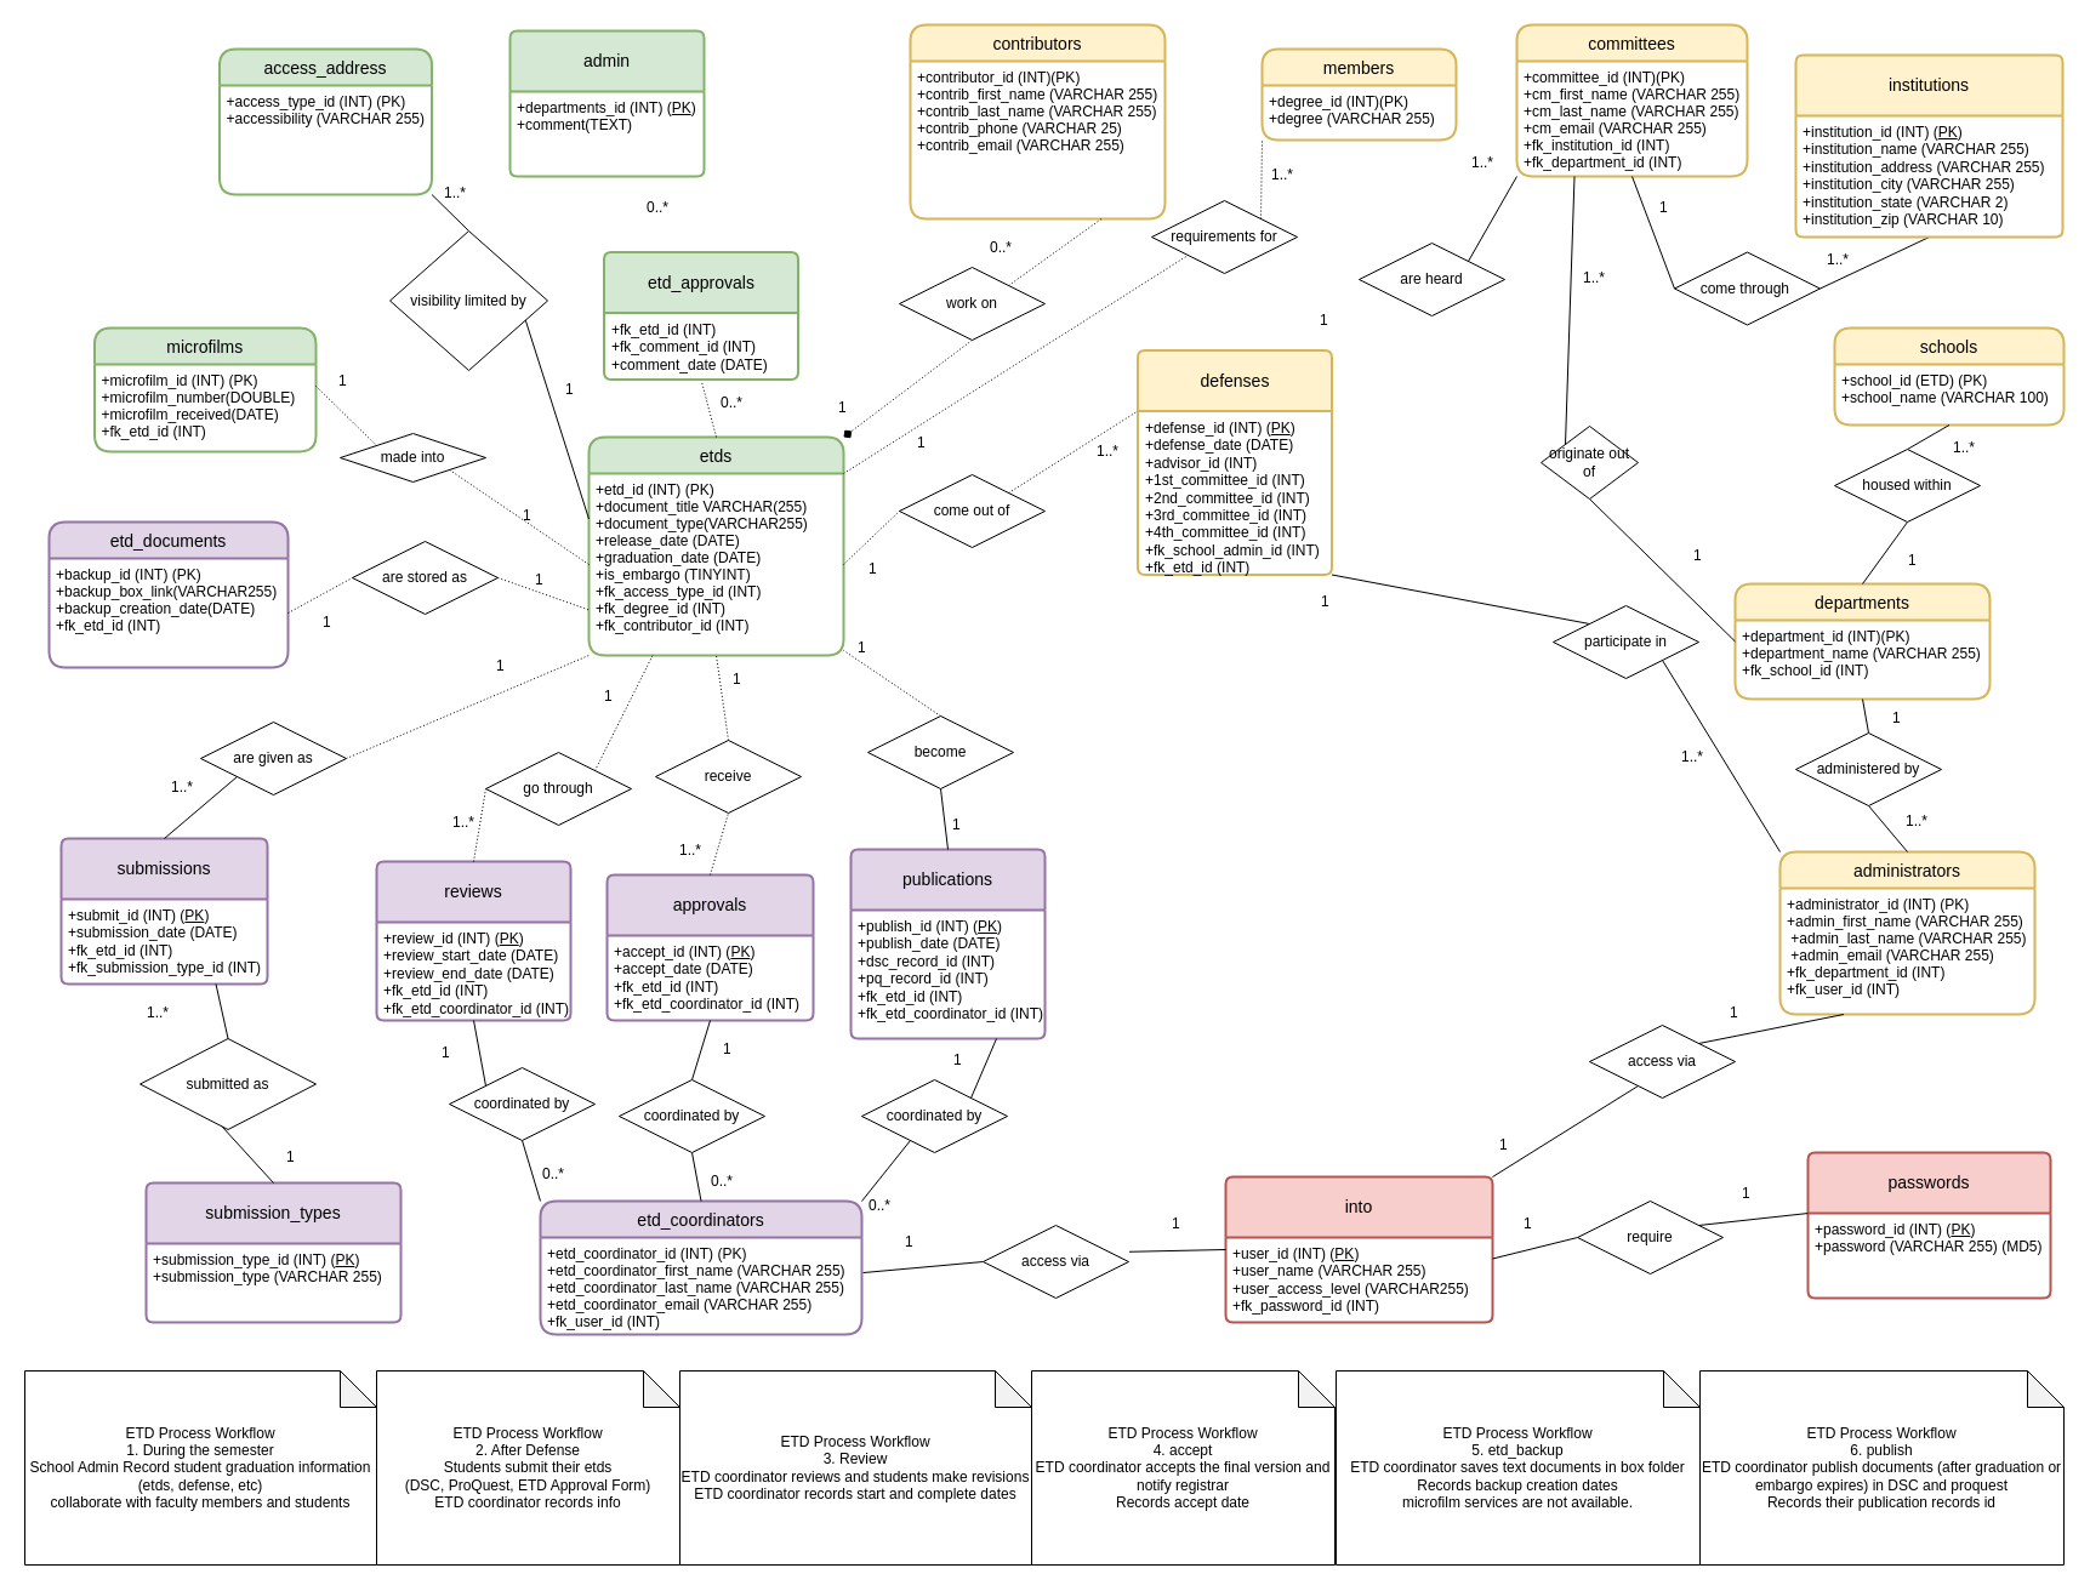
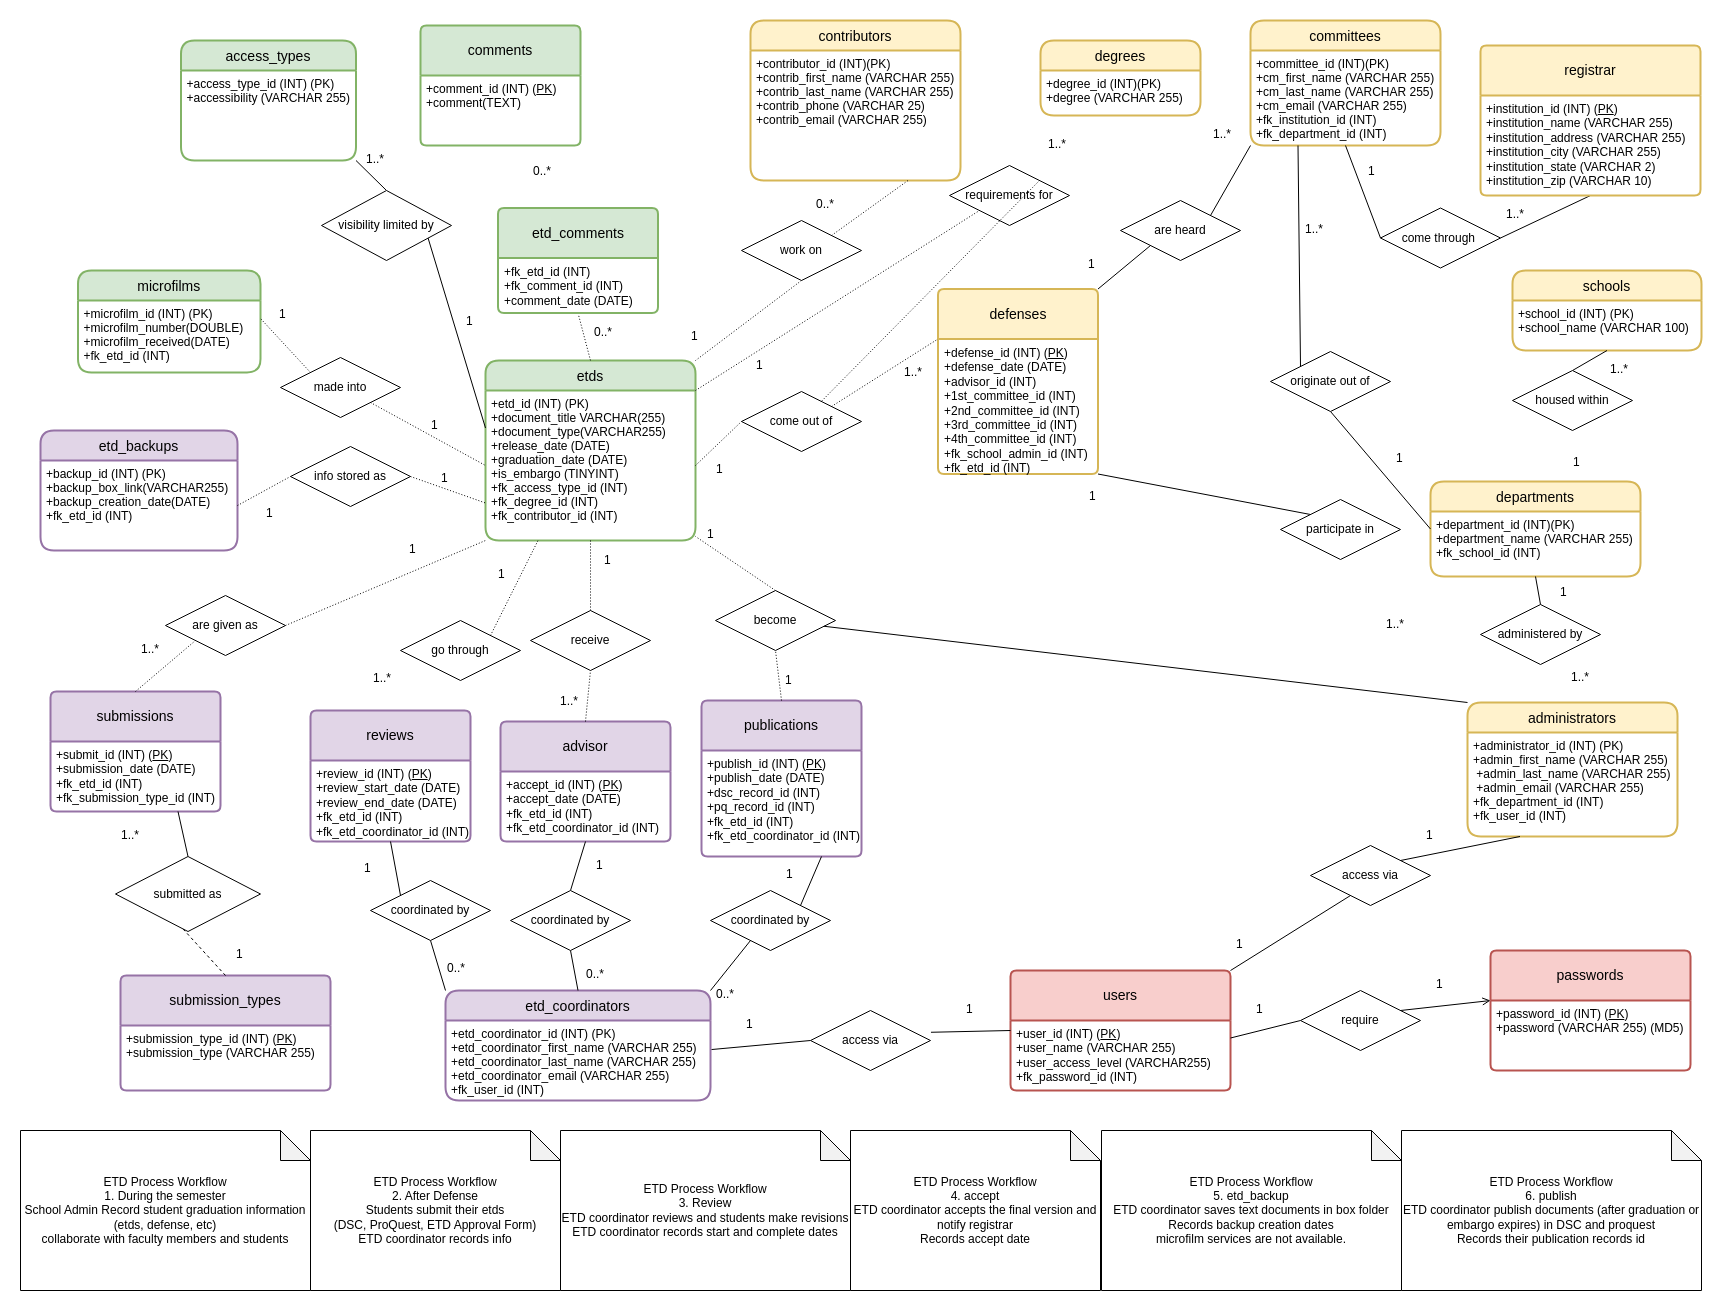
- <mxCell id="44" value="admin" style="swimlane;childLayout=stackLayout;horizontal=1;startSize=50;horizontalStack=0;rounded=1;fontSize=14;fontStyle=0;strokeWidth=2;resizeParent=0;resizeLast=1;shadow=0;dashed=0;align=center;arcSize=4;whiteSpace=wrap;html=1;fillColor=#d5e8d4;strokeColor=#82b366;" parent="1" vertex="1"><mxGeometry x="420" y="25" width="160" height="120" as="geometry" /></mxCell>
+ <mxCell id="44" value="comments" style="swimlane;childLayout=stackLayout;horizontal=1;startSize=50;horizontalStack=0;rounded=1;fontSize=14;fontStyle=0;strokeWidth=2;resizeParent=0;resizeLast=1;shadow=0;dashed=0;align=center;arcSize=4;whiteSpace=wrap;html=1;fillColor=#d5e8d4;strokeColor=#82b366;" parent="1" vertex="1"><mxGeometry x="420" y="25" width="160" height="120" as="geometry" /></mxCell>
- <mxCell id="21" value="access_address" style="swimlane;childLayout=stackLayout;horizontal=1;startSize=30;horizontalStack=0;rounded=1;fontSize=14;fontStyle=0;strokeWidth=2;resizeParent=0;resizeLast=1;shadow=0;dashed=0;align=center;fillColor=#d5e8d4;strokeColor=#82b366;" parent="1" vertex="1"><mxGeometry x="180.5" y="40" width="175" height="120" as="geometry" /></mxCell>
+ <mxCell id="21" value="access_types" style="swimlane;childLayout=stackLayout;horizontal=1;startSize=30;horizontalStack=0;rounded=1;fontSize=14;fontStyle=0;strokeWidth=2;resizeParent=0;resizeLast=1;shadow=0;dashed=0;align=center;fillColor=#d5e8d4;strokeColor=#82b366;" parent="1" vertex="1"><mxGeometry x="180.5" y="40" width="175" height="120" as="geometry" /></mxCell>
- <mxCell id="6" value="members" style="swimlane;childLayout=stackLayout;horizontal=1;startSize=30;horizontalStack=0;rounded=1;fontSize=14;fontStyle=0;strokeWidth=2;resizeParent=0;resizeLast=1;shadow=0;dashed=0;align=center;fillColor=#fff2cc;strokeColor=#d6b656;" parent="1" vertex="1"><mxGeometry x="1040" y="40" width="160" height="75" as="geometry" /></mxCell>
+ <mxCell id="6" value="degrees" style="swimlane;childLayout=stackLayout;horizontal=1;startSize=30;horizontalStack=0;rounded=1;fontSize=14;fontStyle=0;strokeWidth=2;resizeParent=0;resizeLast=1;shadow=0;dashed=0;align=center;fillColor=#fff2cc;strokeColor=#d6b656;" parent="1" vertex="1"><mxGeometry x="1040" y="40" width="160" height="75" as="geometry" /></mxCell>
- <mxCell id="31" value="institutions" style="swimlane;childLayout=stackLayout;horizontal=1;startSize=50;horizontalStack=0;rounded=1;fontSize=14;fontStyle=0;strokeWidth=2;resizeParent=0;resizeLast=1;shadow=0;dashed=0;align=center;arcSize=4;whiteSpace=wrap;html=1;fillColor=#fff2cc;strokeColor=#d6b656;" parent="1" vertex="1"><mxGeometry x="1480" y="45" width="220" height="150" as="geometry" /></mxCell>
+ <mxCell id="31" value="registrar" style="swimlane;childLayout=stackLayout;horizontal=1;startSize=50;horizontalStack=0;rounded=1;fontSize=14;fontStyle=0;strokeWidth=2;resizeParent=0;resizeLast=1;shadow=0;dashed=0;align=center;arcSize=4;whiteSpace=wrap;html=1;fillColor=#fff2cc;strokeColor=#d6b656;" parent="1" vertex="1"><mxGeometry x="1480" y="45" width="220" height="150" as="geometry" /></mxCell>
- <mxCell id="45" value="+departments_id (INT) (&lt;u style=&quot;border-color: var(--border-color);&quot;&gt;PK&lt;/u&gt;)&lt;br style=&quot;border-color: var(--border-color); padding: 0px; margin: 0px;&quot;&gt;+comment(TEXT)&lt;div style=&quot;border-color: var(--border-color); padding: 0px; margin: 0px;&quot;&gt;&lt;br style=&quot;border-color: var(--border-color); padding: 0px; margin: 0px;&quot;&gt;&lt;/div&gt;" style="align=left;strokeColor=none;fillColor=none;spacingLeft=4;fontSize=12;verticalAlign=top;resizable=0;rotatable=0;part=1;html=1;" parent="44" vertex="1"><mxGeometry y="50" width="160" height="70" as="geometry" /></mxCell>
+ <mxCell id="45" value="+comment_id (INT) (&lt;u style=&quot;border-color: var(--border-color);&quot;&gt;PK&lt;/u&gt;)&lt;br style=&quot;border-color: var(--border-color); padding: 0px; margin: 0px;&quot;&gt;+comment(TEXT)&lt;div style=&quot;border-color: var(--border-color); padding: 0px; margin: 0px;&quot;&gt;&lt;br style=&quot;border-color: var(--border-color); padding: 0px; margin: 0px;&quot;&gt;&lt;/div&gt;" style="align=left;strokeColor=none;fillColor=none;spacingLeft=4;fontSize=12;verticalAlign=top;resizable=0;rotatable=0;part=1;html=1;" parent="44" vertex="1"><mxGeometry y="50" width="160" height="70" as="geometry" /></mxCell>
- <mxCell id="124" value="" style="endArrow=none;html=1;rounded=0;dashed=1;dashPattern=1 2;exitX=1;exitY=0;exitDx=0;exitDy=0;entryX=0;entryY=1;entryDx=0;entryDy=0;" parent="1" source="107" target="7" edge="1"><mxGeometry relative="1" as="geometry"><mxPoint x="770" y="272" as="sourcePoint" /><mxPoint x="1000" y="190" as="targetPoint" /></mxGeometry></mxCell>
+ <mxCell id="124" value="" style="endArrow=none;html=1;rounded=0;dashed=1;dashPattern=1 2;exitX=1;exitY=0;exitDx=0;exitDy=0;" parent="1" source="107" target="74" edge="1"><mxGeometry relative="1" as="geometry"><mxPoint x="770" y="272" as="sourcePoint" /><mxPoint x="1000" y="190" as="targetPoint" /></mxGeometry></mxCell>
- <mxCell id="166" value="etd_approvals" style="swimlane;childLayout=stackLayout;horizontal=1;startSize=50;horizontalStack=0;rounded=1;fontSize=14;fontStyle=0;strokeWidth=2;resizeParent=0;resizeLast=1;shadow=0;dashed=0;align=center;arcSize=4;whiteSpace=wrap;html=1;fillColor=#d5e8d4;strokeColor=#82b366;" parent="1" vertex="1"><mxGeometry x="497.5" y="207.5" width="160" height="105" as="geometry" /></mxCell>
+ <mxCell id="166" value="etd_comments" style="swimlane;childLayout=stackLayout;horizontal=1;startSize=50;horizontalStack=0;rounded=1;fontSize=14;fontStyle=0;strokeWidth=2;resizeParent=0;resizeLast=1;shadow=0;dashed=0;align=center;arcSize=4;whiteSpace=wrap;html=1;fillColor=#d5e8d4;strokeColor=#82b366;" parent="1" vertex="1"><mxGeometry x="497.5" y="207.5" width="160" height="105" as="geometry" /></mxCell>
- <mxCell id="43" value="visibility limited by" style="shape=rhombus;perimeter=rhombusPerimeter;whiteSpace=wrap;html=1;align=center;" parent="1" vertex="1"><mxGeometry x="321" y="190" width="130" height="115" as="geometry" /></mxCell>
+ <mxCell id="43" value="visibility limited by" style="shape=rhombus;perimeter=rhombusPerimeter;whiteSpace=wrap;html=1;align=center;" parent="1" vertex="1"><mxGeometry x="321" y="190" width="130" height="70" as="geometry" /></mxCell>
+ <mxCell id="103" value="" style="endArrow=none;html=1;rounded=0;exitX=1;exitY=0;exitDx=0;exitDy=0;entryX=0;entryY=1;entryDx=0;entryDy=0;" parent="1" source="72" target="104" edge="1"><mxGeometry relative="1" as="geometry"><mxPoint x="1100" y="275" as="sourcePoint" /><mxPoint x="1195" y="170" as="targetPoint" /></mxGeometry></mxCell>
- <mxCell id="13" value="+school_id (ETD) (PK)&#10;+school_name (VARCHAR 100)" style="align=left;strokeColor=none;fillColor=none;spacingLeft=4;fontSize=12;verticalAlign=top;resizable=0;rotatable=0;part=1;" parent="12" vertex="1"><mxGeometry y="30" width="189" height="50" as="geometry" /></mxCell>
+ <mxCell id="13" value="+school_id (INT) (PK)&#10;+school_name (VARCHAR 100)" style="align=left;strokeColor=none;fillColor=none;spacingLeft=4;fontSize=12;verticalAlign=top;resizable=0;rotatable=0;part=1;" parent="12" vertex="1"><mxGeometry y="30" width="189" height="50" as="geometry" /></mxCell>
- <mxCell id="123" value="" style="endArrow=diamond;html=1;rounded=0;dashed=1;dashPattern=1 2;entryX=1;entryY=0;entryDx=0;entryDy=0;exitX=0.5;exitY=1;exitDx=0;exitDy=0;" parent="1" source="63" target="2" edge="1"><mxGeometry relative="1" as="geometry"><mxPoint x="770" y="272" as="sourcePoint" /><mxPoint x="819" y="215" as="targetPoint" /></mxGeometry></mxCell>
+ <mxCell id="123" value="" style="endArrow=none;html=1;rounded=0;dashed=1;dashPattern=1 2;entryX=1;entryY=0;entryDx=0;entryDy=0;exitX=0.5;exitY=1;exitDx=0;exitDy=0;" parent="1" source="63" target="2" edge="1"><mxGeometry relative="1" as="geometry"><mxPoint x="770" y="272" as="sourcePoint" /><mxPoint x="819" y="215" as="targetPoint" /></mxGeometry></mxCell>
- <mxCell id="41" value="made into" style="shape=rhombus;perimeter=rhombusPerimeter;whiteSpace=wrap;html=1;align=center;" parent="1" vertex="1"><mxGeometry x="280" y="357" width="120" height="40" as="geometry" /></mxCell>
+ <mxCell id="41" value="made into" style="shape=rhombus;perimeter=rhombusPerimeter;whiteSpace=wrap;html=1;align=center;" parent="1" vertex="1"><mxGeometry x="280" y="357" width="120" height="60" as="geometry" /></mxCell>
- <mxCell id="37" value="originate out of" style="shape=rhombus;perimeter=rhombusPerimeter;whiteSpace=wrap;html=1;align=center;" parent="1" vertex="1"><mxGeometry x="1270" y="351" width="80" height="60" as="geometry" /></mxCell>
+ <mxCell id="37" value="originate out of" style="shape=rhombus;perimeter=rhombusPerimeter;whiteSpace=wrap;html=1;align=center;" parent="1" vertex="1"><mxGeometry x="1270" y="351" width="120" height="60" as="geometry" /></mxCell>
- <mxCell id="25" value="etd_documents" style="swimlane;childLayout=stackLayout;horizontal=1;startSize=30;horizontalStack=0;rounded=1;fontSize=14;fontStyle=0;strokeWidth=2;resizeParent=0;resizeLast=1;shadow=0;dashed=0;align=center;fillColor=#e1d5e7;strokeColor=#9673a6;" parent="1" vertex="1"><mxGeometry x="40" y="430" width="197" height="120" as="geometry" /></mxCell>
+ <mxCell id="25" value="etd_backups" style="swimlane;childLayout=stackLayout;horizontal=1;startSize=30;horizontalStack=0;rounded=1;fontSize=14;fontStyle=0;strokeWidth=2;resizeParent=0;resizeLast=1;shadow=0;dashed=0;align=center;fillColor=#e1d5e7;strokeColor=#9673a6;" parent="1" vertex="1"><mxGeometry x="40" y="430" width="197" height="120" as="geometry" /></mxCell>
- <mxCell id="19" value="" style="endArrow=none;html=1;rounded=0;exitX=0.5;exitY=1;exitDx=0;exitDy=0;entryX=0.5;entryY=0;entryDx=0;entryDy=0;" parent="1" source="30" target="14" edge="1"><mxGeometry relative="1" as="geometry"><mxPoint x="624.5" y="685" as="sourcePoint" /><mxPoint x="784.5" y="685" as="targetPoint" /></mxGeometry></mxCell>
- <mxCell id="62" value="are stored as" style="shape=rhombus;perimeter=rhombusPerimeter;whiteSpace=wrap;html=1;align=center;" parent="1" vertex="1"><mxGeometry x="290" y="446" width="120" height="60" as="geometry" /></mxCell>
+ <mxCell id="62" value="info stored as" style="shape=rhombus;perimeter=rhombusPerimeter;whiteSpace=wrap;html=1;align=center;" parent="1" vertex="1"><mxGeometry x="290" y="446" width="120" height="60" as="geometry" /></mxCell>
- <mxCell id="164" value="" style="endArrow=none;html=1;rounded=0;entryX=1;entryY=1;entryDx=0;entryDy=0;exitX=0;exitY=0;exitDx=0;exitDy=0;" parent="1" source="8" target="165" edge="1"><mxGeometry relative="1" as="geometry"><mxPoint x="1360" y="646" as="sourcePoint" /><mxPoint x="1100" y="460" as="targetPoint" /></mxGeometry></mxCell>
+ <mxCell id="164" value="" style="endArrow=none;html=1;rounded=0;exitX=0;exitY=0;exitDx=0;exitDy=0;" parent="1" source="8" target="61" edge="1"><mxGeometry relative="1" as="geometry"><mxPoint x="1360" y="646" as="sourcePoint" /><mxPoint x="1100" y="460" as="targetPoint" /></mxGeometry></mxCell>
- <mxCell id="60" value="receive" style="shape=rhombus;perimeter=rhombusPerimeter;whiteSpace=wrap;html=1;align=center;" parent="1" vertex="1"><mxGeometry x="540" y="610" width="120" height="60" as="geometry" /></mxCell>
+ <mxCell id="60" value="receive" style="shape=rhombus;perimeter=rhombusPerimeter;whiteSpace=wrap;html=1;align=center;" parent="1" vertex="1"><mxGeometry x="530" y="610" width="120" height="60" as="geometry" /></mxCell>
- <mxCell id="151" value="" style="endArrow=none;html=1;rounded=0;dashed=0;dashPattern=1 2;exitX=0.5;exitY=0;exitDx=0;exitDy=0;entryX=0;entryY=1;entryDx=0;entryDy=0;" parent="1" source="64" target="71" edge="1"><mxGeometry relative="1" as="geometry"><mxPoint x="400" y="731" as="sourcePoint" /><mxPoint x="410" y="660" as="targetPoint" /></mxGeometry></mxCell>
+ <mxCell id="151" value="" style="endArrow=none;html=1;rounded=0;dashed=1;dashPattern=1 2;exitX=0.5;exitY=0;exitDx=0;exitDy=0;entryX=0;entryY=1;entryDx=0;entryDy=0;" parent="1" source="64" target="71" edge="1"><mxGeometry relative="1" as="geometry"><mxPoint x="400" y="731" as="sourcePoint" /><mxPoint x="410" y="660" as="targetPoint" /></mxGeometry></mxCell>
- <mxCell id="146" value="" style="endArrow=none;html=1;rounded=0;dashed=0;dashPattern=1 2;exitX=0.5;exitY=0;exitDx=0;exitDy=0;entryX=0.5;entryY=1;entryDx=0;entryDy=0;" parent="1" source="48" target="61" edge="1"><mxGeometry relative="1" as="geometry"><mxPoint x="590" y="731" as="sourcePoint" /><mxPoint x="610" y="680" as="targetPoint" /></mxGeometry></mxCell>
+ <mxCell id="146" value="" style="endArrow=none;html=1;rounded=0;dashed=1;dashPattern=1 2;exitX=0.5;exitY=0;exitDx=0;exitDy=0;entryX=0.5;entryY=1;entryDx=0;entryDy=0;" parent="1" source="48" target="61" edge="1"><mxGeometry relative="1" as="geometry"><mxPoint x="590" y="731" as="sourcePoint" /><mxPoint x="610" y="680" as="targetPoint" /></mxGeometry></mxCell>
- <mxCell id="129" value="" style="endArrow=none;html=1;rounded=0;dashed=1;dashPattern=1 2;exitX=0.5;exitY=0;exitDx=0;exitDy=0;entryX=0;entryY=0.5;entryDx=0;entryDy=0;" parent="1" source="38" target="53" edge="1"><mxGeometry relative="1" as="geometry"><mxPoint x="460" y="645" as="sourcePoint" /><mxPoint x="548" y="550" as="targetPoint" /></mxGeometry></mxCell>
- <mxCell id="18" value="" style="endArrow=none;html=1;rounded=0;entryX=0.5;entryY=0;entryDx=0;entryDy=0;exitX=0.5;exitY=1;exitDx=0;exitDy=0;" parent="1" source="28" target="8" edge="1"><mxGeometry relative="1" as="geometry"><mxPoint x="624.5" y="355" as="sourcePoint" /><mxPoint x="784.5" y="355" as="targetPoint" /></mxGeometry></mxCell>
- <mxCell id="46" value="approvals" style="swimlane;childLayout=stackLayout;horizontal=1;startSize=50;horizontalStack=0;rounded=1;fontSize=14;fontStyle=0;strokeWidth=2;resizeParent=0;resizeLast=1;shadow=0;dashed=0;align=center;arcSize=4;whiteSpace=wrap;html=1;fillColor=#e1d5e7;strokeColor=#9673a6;" parent="1" vertex="1"><mxGeometry x="500" y="721" width="170" height="120" as="geometry" /></mxCell>
+ <mxCell id="46" value="advisor" style="swimlane;childLayout=stackLayout;horizontal=1;startSize=50;horizontalStack=0;rounded=1;fontSize=14;fontStyle=0;strokeWidth=2;resizeParent=0;resizeLast=1;shadow=0;dashed=0;align=center;arcSize=4;whiteSpace=wrap;html=1;fillColor=#e1d5e7;strokeColor=#9673a6;" parent="1" vertex="1"><mxGeometry x="500" y="721" width="170" height="120" as="geometry" /></mxCell>
- <mxCell id="69" value="" style="endArrow=none;html=1;rounded=0;entryX=0;entryY=0.25;entryDx=0;entryDy=0;exitX=0.5;exitY=0;exitDx=0;exitDy=0;" parent="1" source="66" target="70" edge="1"><mxGeometry relative="1" as="geometry"><mxPoint x="-382" y="1069" as="sourcePoint" /><mxPoint x="-272" y="1013" as="targetPoint" /></mxGeometry></mxCell>
+ <mxCell id="69" value="" style="endArrow=none;html=1;rounded=0;entryX=0;entryY=0.25;entryDx=0;entryDy=0;exitX=0.5;exitY=0;exitDx=0;exitDy=0;dashed=1;" parent="1" source="66" target="70" edge="1"><mxGeometry relative="1" as="geometry"><mxPoint x="-382" y="1069" as="sourcePoint" /><mxPoint x="-272" y="1013" as="targetPoint" /></mxGeometry></mxCell>
- <mxCell id="130" value="into" style="swimlane;childLayout=stackLayout;horizontal=1;startSize=50;horizontalStack=0;rounded=1;fontSize=14;fontStyle=0;strokeWidth=2;resizeParent=0;resizeLast=1;shadow=0;dashed=0;align=center;arcSize=4;whiteSpace=wrap;html=1;fillColor=#f8cecc;strokeColor=#b85450;" parent="1" vertex="1"><mxGeometry x="1010" y="970" width="220" height="120" as="geometry" /></mxCell>
+ <mxCell id="130" value="users" style="swimlane;childLayout=stackLayout;horizontal=1;startSize=50;horizontalStack=0;rounded=1;fontSize=14;fontStyle=0;strokeWidth=2;resizeParent=0;resizeLast=1;shadow=0;dashed=0;align=center;arcSize=4;whiteSpace=wrap;html=1;fillColor=#f8cecc;strokeColor=#b85450;" parent="1" vertex="1"><mxGeometry x="1010" y="970" width="220" height="120" as="geometry" /></mxCell>
- <mxCell id="136" value="" style="endArrow=none;html=1;rounded=0;exitX=1;exitY=0.25;exitDx=0;exitDy=0;entryX=0;entryY=0.417;entryDx=0;entryDy=0;entryPerimeter=0;" parent="1" source="142" target="132" edge="1"><mxGeometry relative="1" as="geometry"><mxPoint x="1330" y="990" as="sourcePoint" /><mxPoint x="1490" y="990" as="targetPoint" /></mxGeometry></mxCell>
+ <mxCell id="136" value="" style="endArrow=open;html=1;rounded=0;exitX=1;exitY=0.25;exitDx=0;exitDy=0;entryX=0;entryY=0.417;entryDx=0;entryDy=0;entryPerimeter=0;" parent="1" source="142" target="132" edge="1"><mxGeometry relative="1" as="geometry"><mxPoint x="1330" y="990" as="sourcePoint" /><mxPoint x="1490" y="990" as="targetPoint" /></mxGeometry></mxCell>
